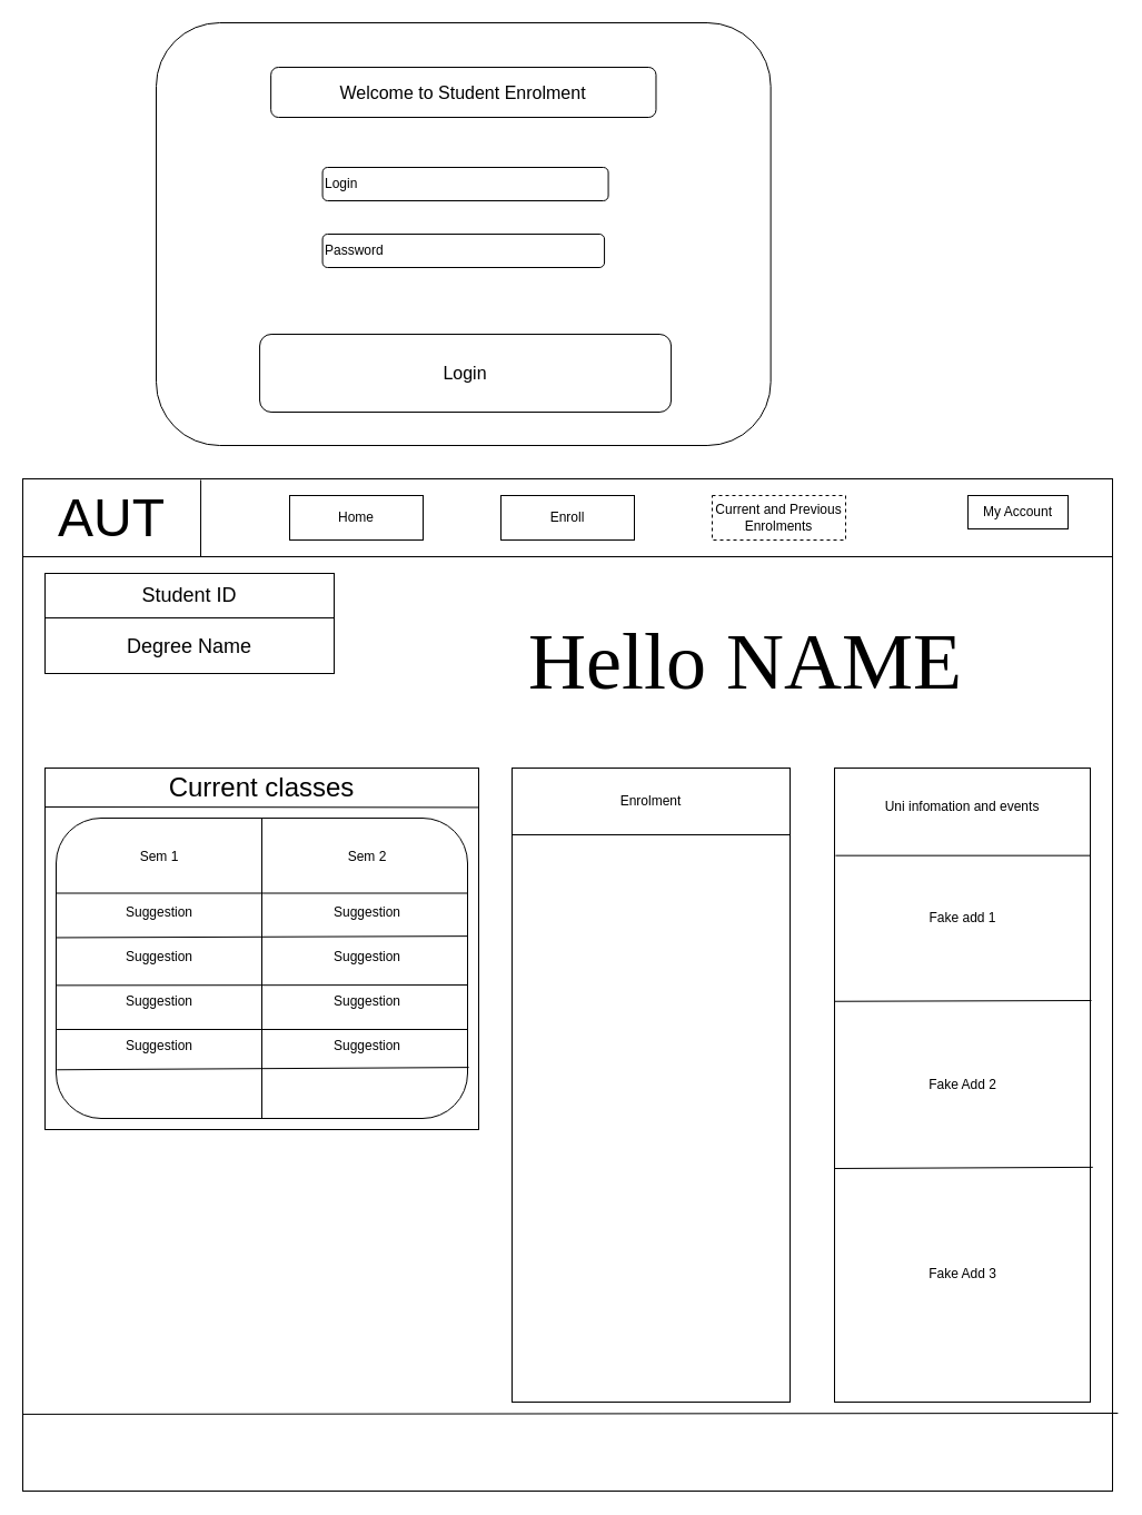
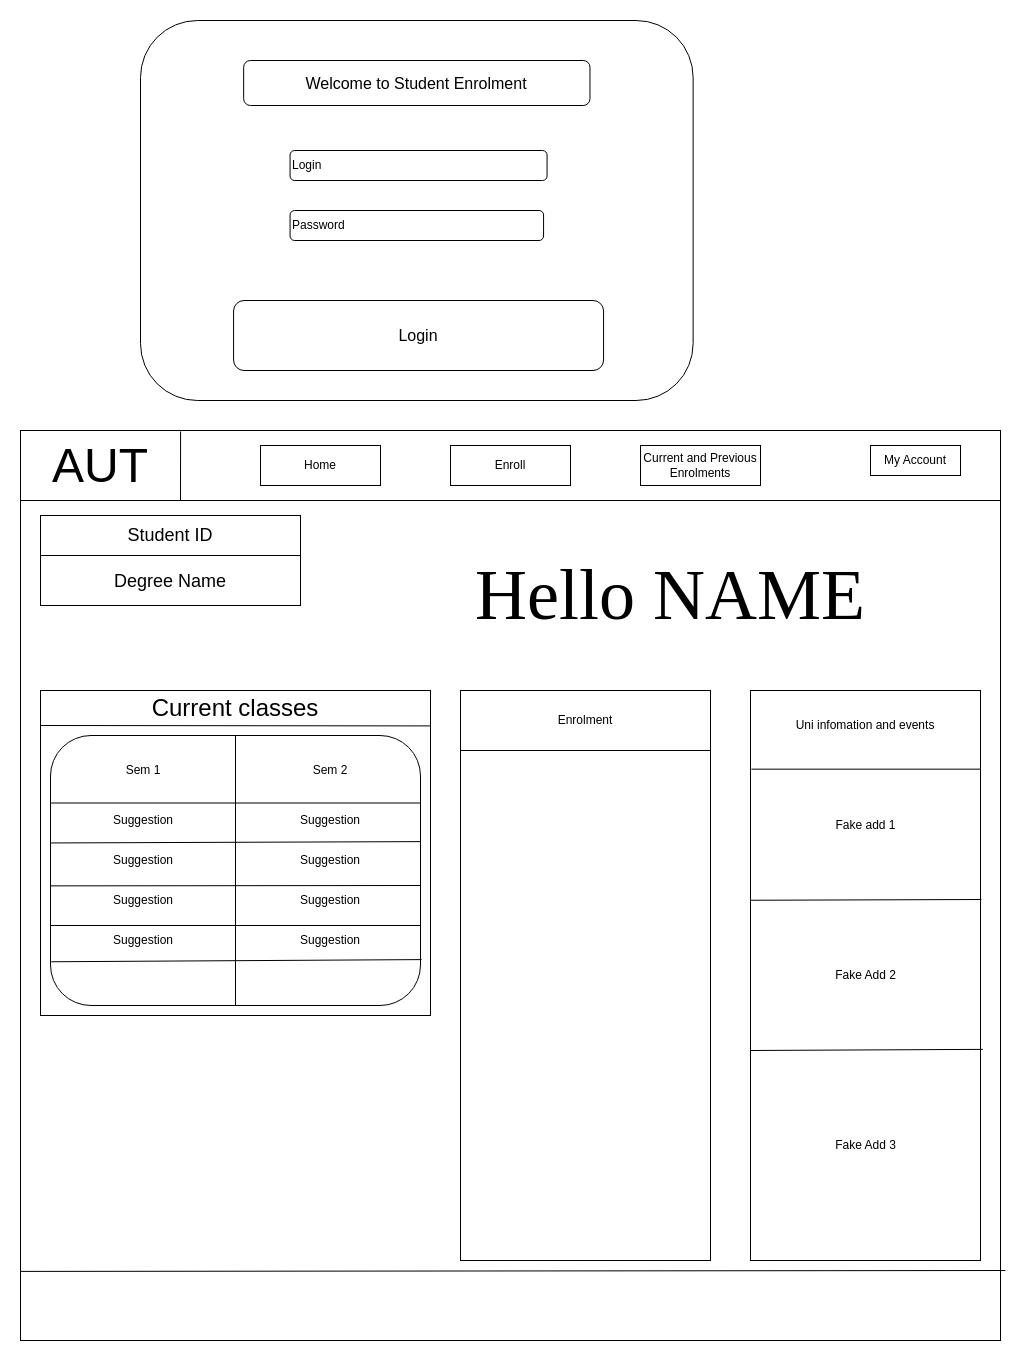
- <mxCell id="13" value="Current and Previous Enrolments" style="rounded=0;whiteSpace=wrap;html=1;dashed=1;" parent="1" vertex="1"><mxGeometry x="640" y="445" width="120" height="40" as="geometry" /></mxCell>
+ <mxCell id="13" value="Current and Previous Enrolments" style="rounded=0;whiteSpace=wrap;html=1;" parent="1" vertex="1"><mxGeometry x="640" y="445" width="120" height="40" as="geometry" /></mxCell>
